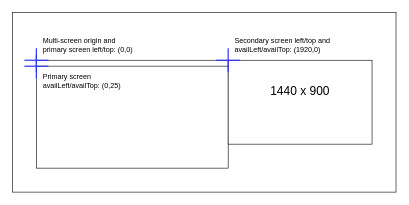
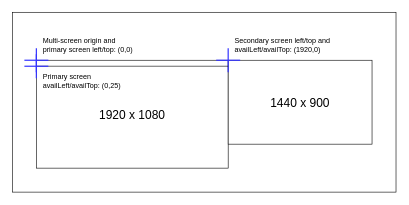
- <mxCell id="19" value="1440 x 900" style="text;html=1;strokeColor=none;fillColor=none;align=center;verticalAlign=middle;whiteSpace=wrap;rounded=0;fontSize=20;" vertex="1" parent="1"><mxGeometry x="435" y="135" width="130" height="30" as="geometry" /></mxCell>
+ <mxCell id="19" value="1440 x 900" style="text;html=1;strokeColor=none;fillColor=none;align=center;verticalAlign=middle;whiteSpace=wrap;rounded=0;fontSize=20;" vertex="1" parent="1"><mxGeometry x="435" y="155" width="130" height="30" as="geometry" /></mxCell>
+ <mxCell id="18" value="&lt;font style=&quot;font-size: 20px;&quot;&gt;1920 x 1080&lt;/font&gt;" style="text;html=1;strokeColor=none;fillColor=none;align=center;verticalAlign=middle;whiteSpace=wrap;rounded=0;" vertex="1" parent="1"><mxGeometry x="155" y="175" width="130" height="30" as="geometry" /></mxCell>
